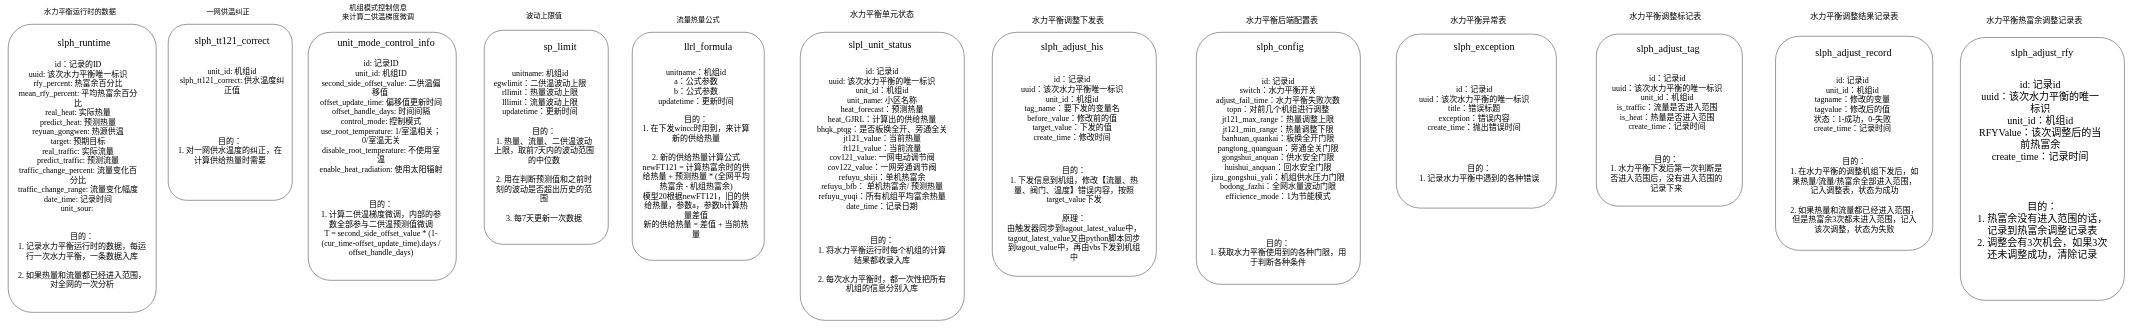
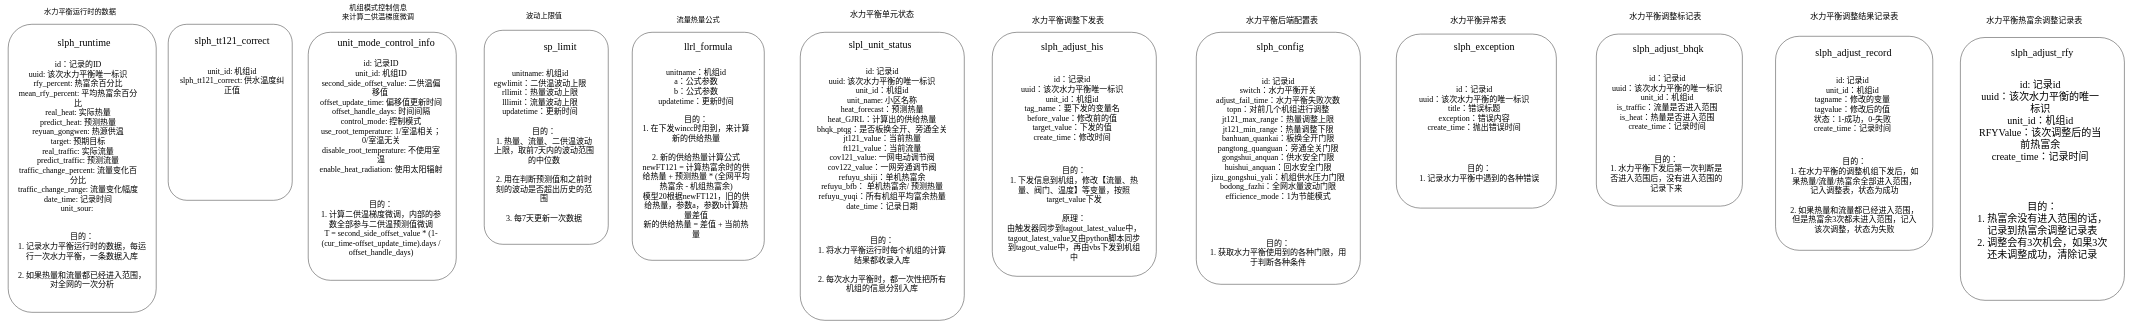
- <mxCell id="9" value="一网供温纠正" style="text;html=1;strokeColor=none;fillColor=none;align=center;verticalAlign=middle;whiteSpace=wrap;rounded=0;fontFamily=Times New Roman;fontSize=18;" vertex="1" parent="1"><mxGeometry x="460" y="20" width="220" height="20" as="geometry" /></mxCell>
- <mxCell id="48" value="slph_adjust_tag" style="text;html=1;strokeColor=none;fillColor=none;align=center;verticalAlign=middle;whiteSpace=wrap;rounded=0;fontFamily=Times New Roman;fontSize=25;" vertex="1" parent="1"><mxGeometry x="4045" y="109.5" width="250" height="20" as="geometry" /></mxCell>
+ <mxCell id="48" value="slph_adjust_bhqk" style="text;html=1;strokeColor=none;fillColor=none;align=center;verticalAlign=middle;whiteSpace=wrap;rounded=0;fontFamily=Times New Roman;fontSize=25;" vertex="1" parent="1"><mxGeometry x="4045" y="109.5" width="250" height="20" as="geometry" /></mxCell>
- <mxCell id="23" value="目的：&lt;br&gt;1. 对一网供水温度的纠正，在计算供给热量时需要" style="text;html=1;strokeColor=none;fillColor=none;align=center;verticalAlign=middle;whiteSpace=wrap;rounded=0;fontFamily=Times New Roman;fontSize=20;" vertex="1" parent="1"><mxGeometry x="440" y="290" width="270" height="170" as="geometry" /></mxCell>
- <mxCell id="35" value="目的：&lt;br&gt;1. 下发信息到机组，修改【流量、热量、阀门、温度】错误内容，按照target_value下发&lt;br&gt;&lt;br&gt;原理：&lt;br&gt;由触发器同步到tagout_latest_value中，tagout_latest_value又由python脚本同步到tagout_value中，再由vbs下发到机组中&lt;br&gt;&lt;br&gt;" style="text;html=1;strokeColor=none;fillColor=none;align=center;verticalAlign=middle;whiteSpace=wrap;rounded=0;fontFamily=Times New Roman;fontSize=20;" vertex="1" parent="1"><mxGeometry x="2510" y="410" width="350" height="270" as="geometry" /></mxCell>
+ <mxCell id="35" value="目的：&lt;br&gt;1. 下发信息到机组，修改【流量、热量、阀门、温度】等变量，按照target_value下发&lt;br&gt;&lt;br&gt;原理：&lt;br&gt;由触发器同步到tagout_latest_value中，tagout_latest_value又由python脚本同步到tagout_value中，再由vbs下发到机组中&lt;br&gt;&lt;br&gt;" style="text;html=1;strokeColor=none;fillColor=none;align=center;verticalAlign=middle;whiteSpace=wrap;rounded=0;fontFamily=Times New Roman;fontSize=20;" vertex="1" parent="1"><mxGeometry x="2510" y="410" width="350" height="270" as="geometry" /></mxCell>
